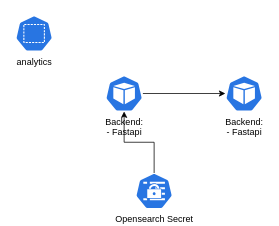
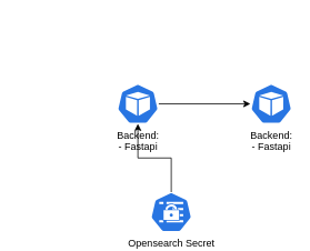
- <mxCell id="7" value="analytics" style="aspect=fixed;sketch=0;html=1;dashed=0;whitespace=wrap;verticalLabelPosition=bottom;verticalAlign=top;fillColor=#2875E2;strokeColor=#ffffff;points=[[0.005,0.63,0],[0.1,0.2,0],[0.9,0.2,0],[0.5,0,0],[0.995,0.63,0],[0.72,0.99,0],[0.5,1,0],[0.28,0.99,0]];shape=mxgraph.kubernetes.icon2;prIcon=ns" vertex="1" parent="1"><mxGeometry x="20" y="20" width="50" height="48" as="geometry" /></mxCell>
